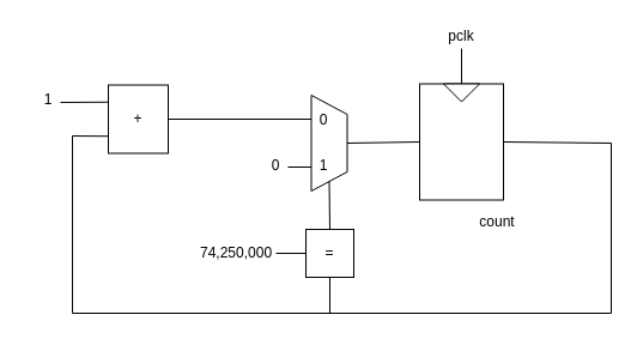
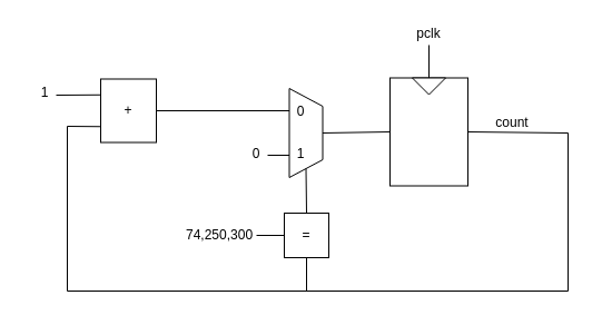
- <mxCell id="22" value="count" style="text;html=1;strokeColor=none;fillColor=none;align=center;verticalAlign=middle;whiteSpace=wrap;rounded=0;" vertex="1" parent="1"><mxGeometry x="395" y="175" width="40" height="20" as="geometry" /></mxCell>
+ <mxCell id="22" value="count" style="text;html=1;strokeColor=none;fillColor=none;align=center;verticalAlign=middle;whiteSpace=wrap;rounded=0;" vertex="1" parent="1"><mxGeometry x="440" y="100" width="40" height="20" as="geometry" /></mxCell>
- <mxCell id="21" value="74,250,000" style="text;html=1;" vertex="1" parent="1"><mxGeometry x="164.5" y="197" width="70" height="20" as="geometry" /></mxCell>
+ <mxCell id="21" value="74,250,300" style="text;html=1;" vertex="1" parent="1"><mxGeometry x="164.5" y="197" width="70" height="20" as="geometry" /></mxCell>
